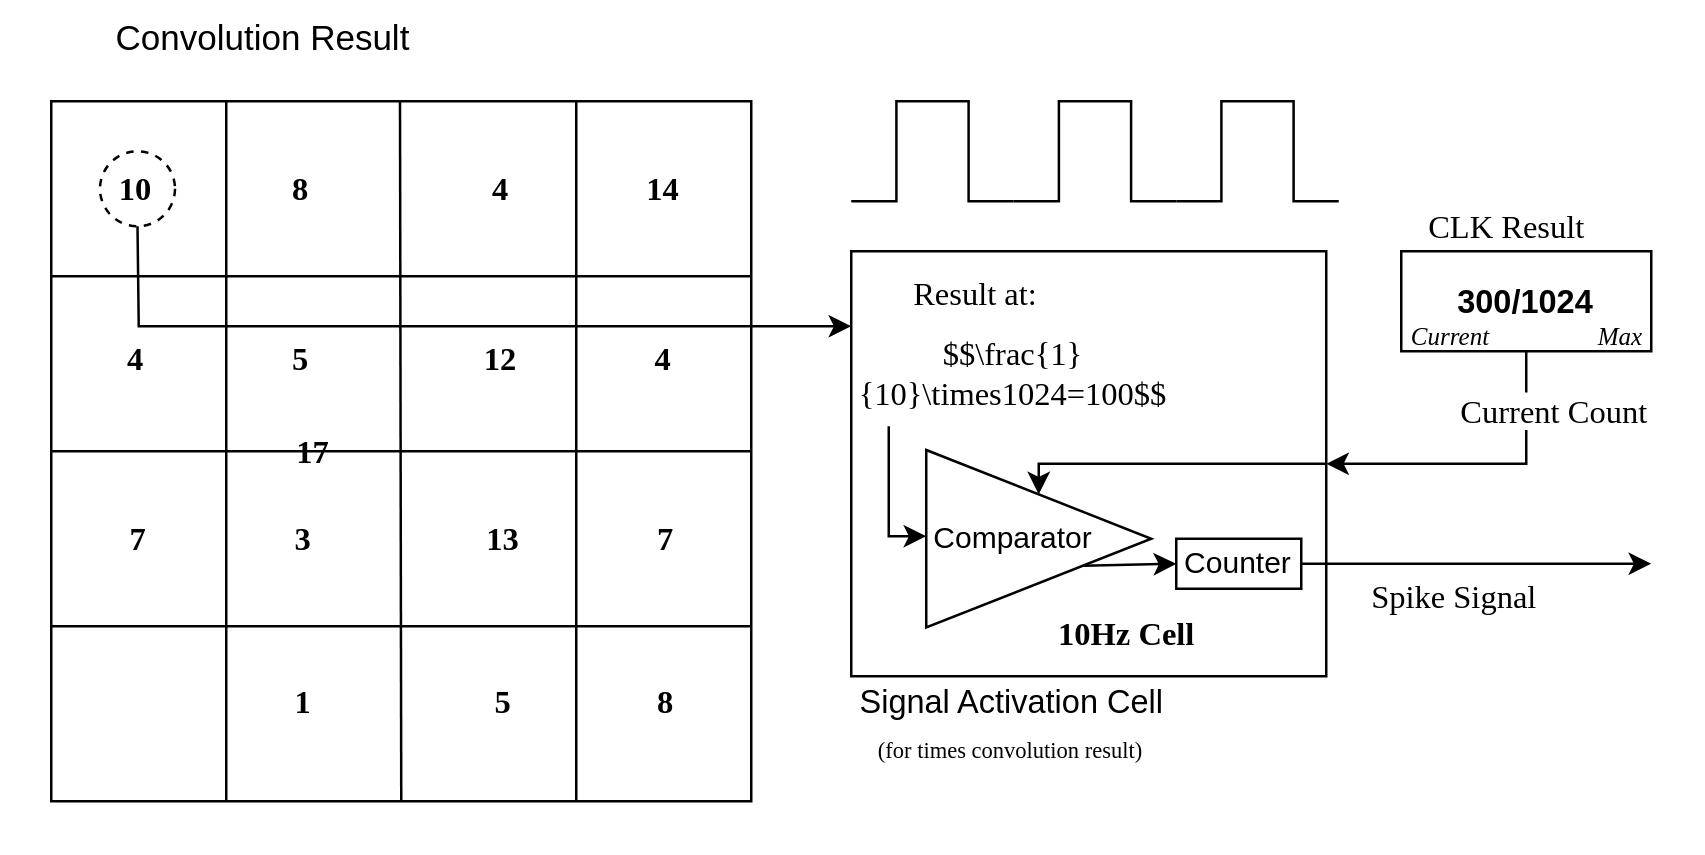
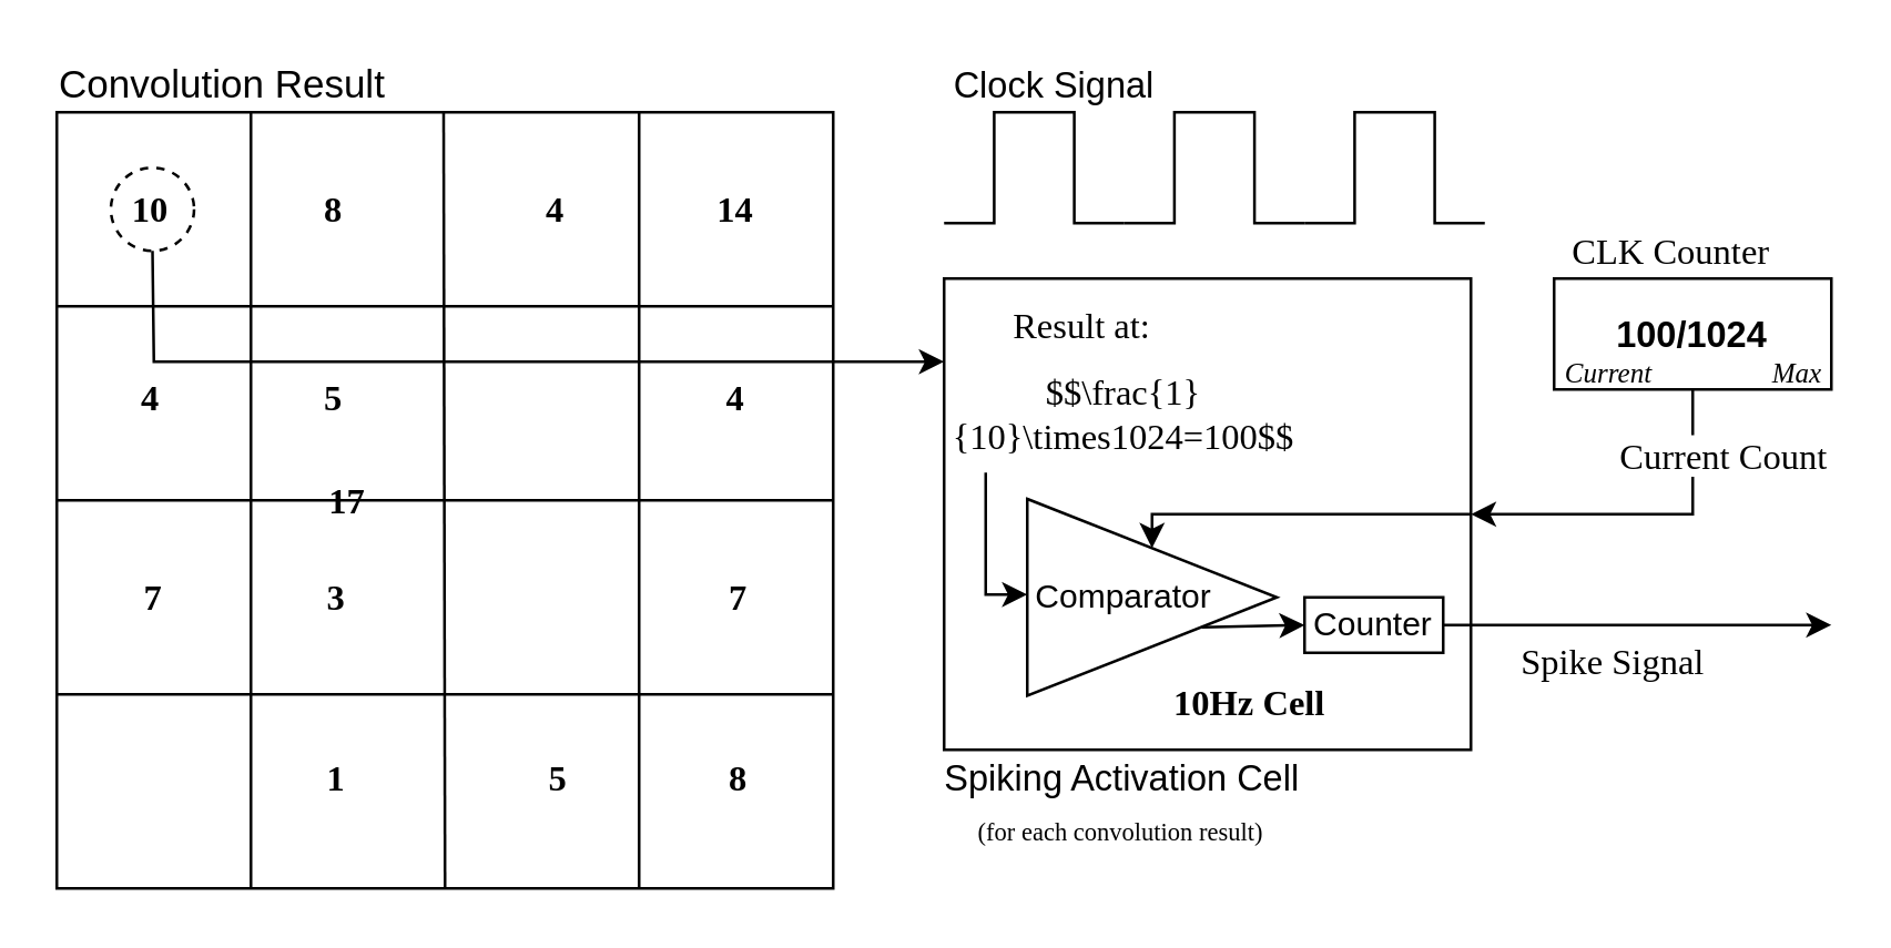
- <mxCell id="10" value="Convolution Result" style="text;html=1;strokeColor=none;fillColor=none;align=center;verticalAlign=middle;whiteSpace=wrap;rounded=0;fontSize=14;" parent="1" vertex="1"><mxGeometry x="45" y="5" width="120" height="20" as="geometry" /></mxCell>
+ <mxCell id="10" value="Convolution Result" style="text;html=1;strokeColor=none;fillColor=none;align=center;verticalAlign=middle;whiteSpace=wrap;rounded=0;fontSize=14;" parent="1" vertex="1"><mxGeometry x="20" y="20" width="120" height="20" as="geometry" /></mxCell>
+ <mxCell id="33" value="Clock Signal" style="text;html=1;strokeColor=none;fillColor=none;align=center;verticalAlign=middle;whiteSpace=wrap;rounded=0;dashed=1;fontFamily=Helvetica;fontSize=13;" parent="1" vertex="1"><mxGeometry x="340" y="20" width="80" height="20" as="geometry" /></mxCell>
- <mxCell id="36" value="CLK Result" style="text;html=1;strokeColor=none;fillColor=none;align=center;verticalAlign=middle;whiteSpace=wrap;rounded=0;fontFamily=Verdana;fontSize=13;" parent="1" vertex="1"><mxGeometry x="560" y="80" width="85" height="20" as="geometry" /></mxCell>
+ <mxCell id="36" value="CLK Counter" style="text;html=1;strokeColor=none;fillColor=none;align=center;verticalAlign=middle;whiteSpace=wrap;rounded=0;fontFamily=Verdana;fontSize=13;" parent="1" vertex="1"><mxGeometry x="560" y="80" width="85" height="20" as="geometry" /></mxCell>
- <mxCell id="35" value="&lt;b&gt;300/1024&lt;/b&gt;" style="rounded=0;whiteSpace=wrap;html=1;fontFamily=Helvetica;fontSize=13;fillColor=none;" parent="1" vertex="1"><mxGeometry x="560" y="100" width="100" height="40" as="geometry" /></mxCell>
+ <mxCell id="35" value="&lt;b&gt;100/1024&lt;/b&gt;" style="rounded=0;whiteSpace=wrap;html=1;fontFamily=Helvetica;fontSize=13;fillColor=none;" parent="1" vertex="1"><mxGeometry x="560" y="100" width="100" height="40" as="geometry" /></mxCell>
- <mxCell id="17" value="12" style="text;html=1;strokeColor=none;fillColor=none;align=center;verticalAlign=middle;whiteSpace=wrap;rounded=0;fontStyle=1;fontFamily=Verdana;fontSize=13;" parent="1" vertex="1"><mxGeometry x="180" y="133" width="40" height="20" as="geometry" /></mxCell>
- <mxCell id="21" value="13" style="text;html=1;strokeColor=none;fillColor=none;align=center;verticalAlign=middle;whiteSpace=wrap;rounded=0;fontStyle=1;fontFamily=Verdana;fontSize=13;" parent="1" vertex="1"><mxGeometry x="180.5" y="205" width="40" height="20" as="geometry" /></mxCell>
- <mxCell id="34" value="Signal Activation Cell" style="text;html=1;strokeColor=none;fillColor=none;align=center;verticalAlign=middle;whiteSpace=wrap;rounded=0;fontFamily=Helvetica;fontSize=13;" parent="1" vertex="1"><mxGeometry x="337.5" y="270" width="132.5" height="20" as="geometry" /></mxCell>
+ <mxCell id="34" value="Spiking Activation Cell" style="text;html=1;strokeColor=none;fillColor=none;align=center;verticalAlign=middle;whiteSpace=wrap;rounded=0;fontFamily=Helvetica;fontSize=13;" parent="1" vertex="1"><mxGeometry x="337.5" y="270" width="132.5" height="20" as="geometry" /></mxCell>
- <mxCell id="46" value="(for times convolution result)" style="text;html=1;strokeColor=none;fillColor=none;align=center;verticalAlign=middle;whiteSpace=wrap;rounded=0;fontFamily=Verdana;fontSize=9;" parent="1" vertex="1"><mxGeometry x="303.75" y="290" width="200" height="20" as="geometry" /></mxCell>
+ <mxCell id="46" value="(for each convolution result)" style="text;html=1;strokeColor=none;fillColor=none;align=center;verticalAlign=middle;whiteSpace=wrap;rounded=0;fontFamily=Verdana;fontSize=9;" parent="1" vertex="1"><mxGeometry x="303.75" y="290" width="200" height="20" as="geometry" /></mxCell>
